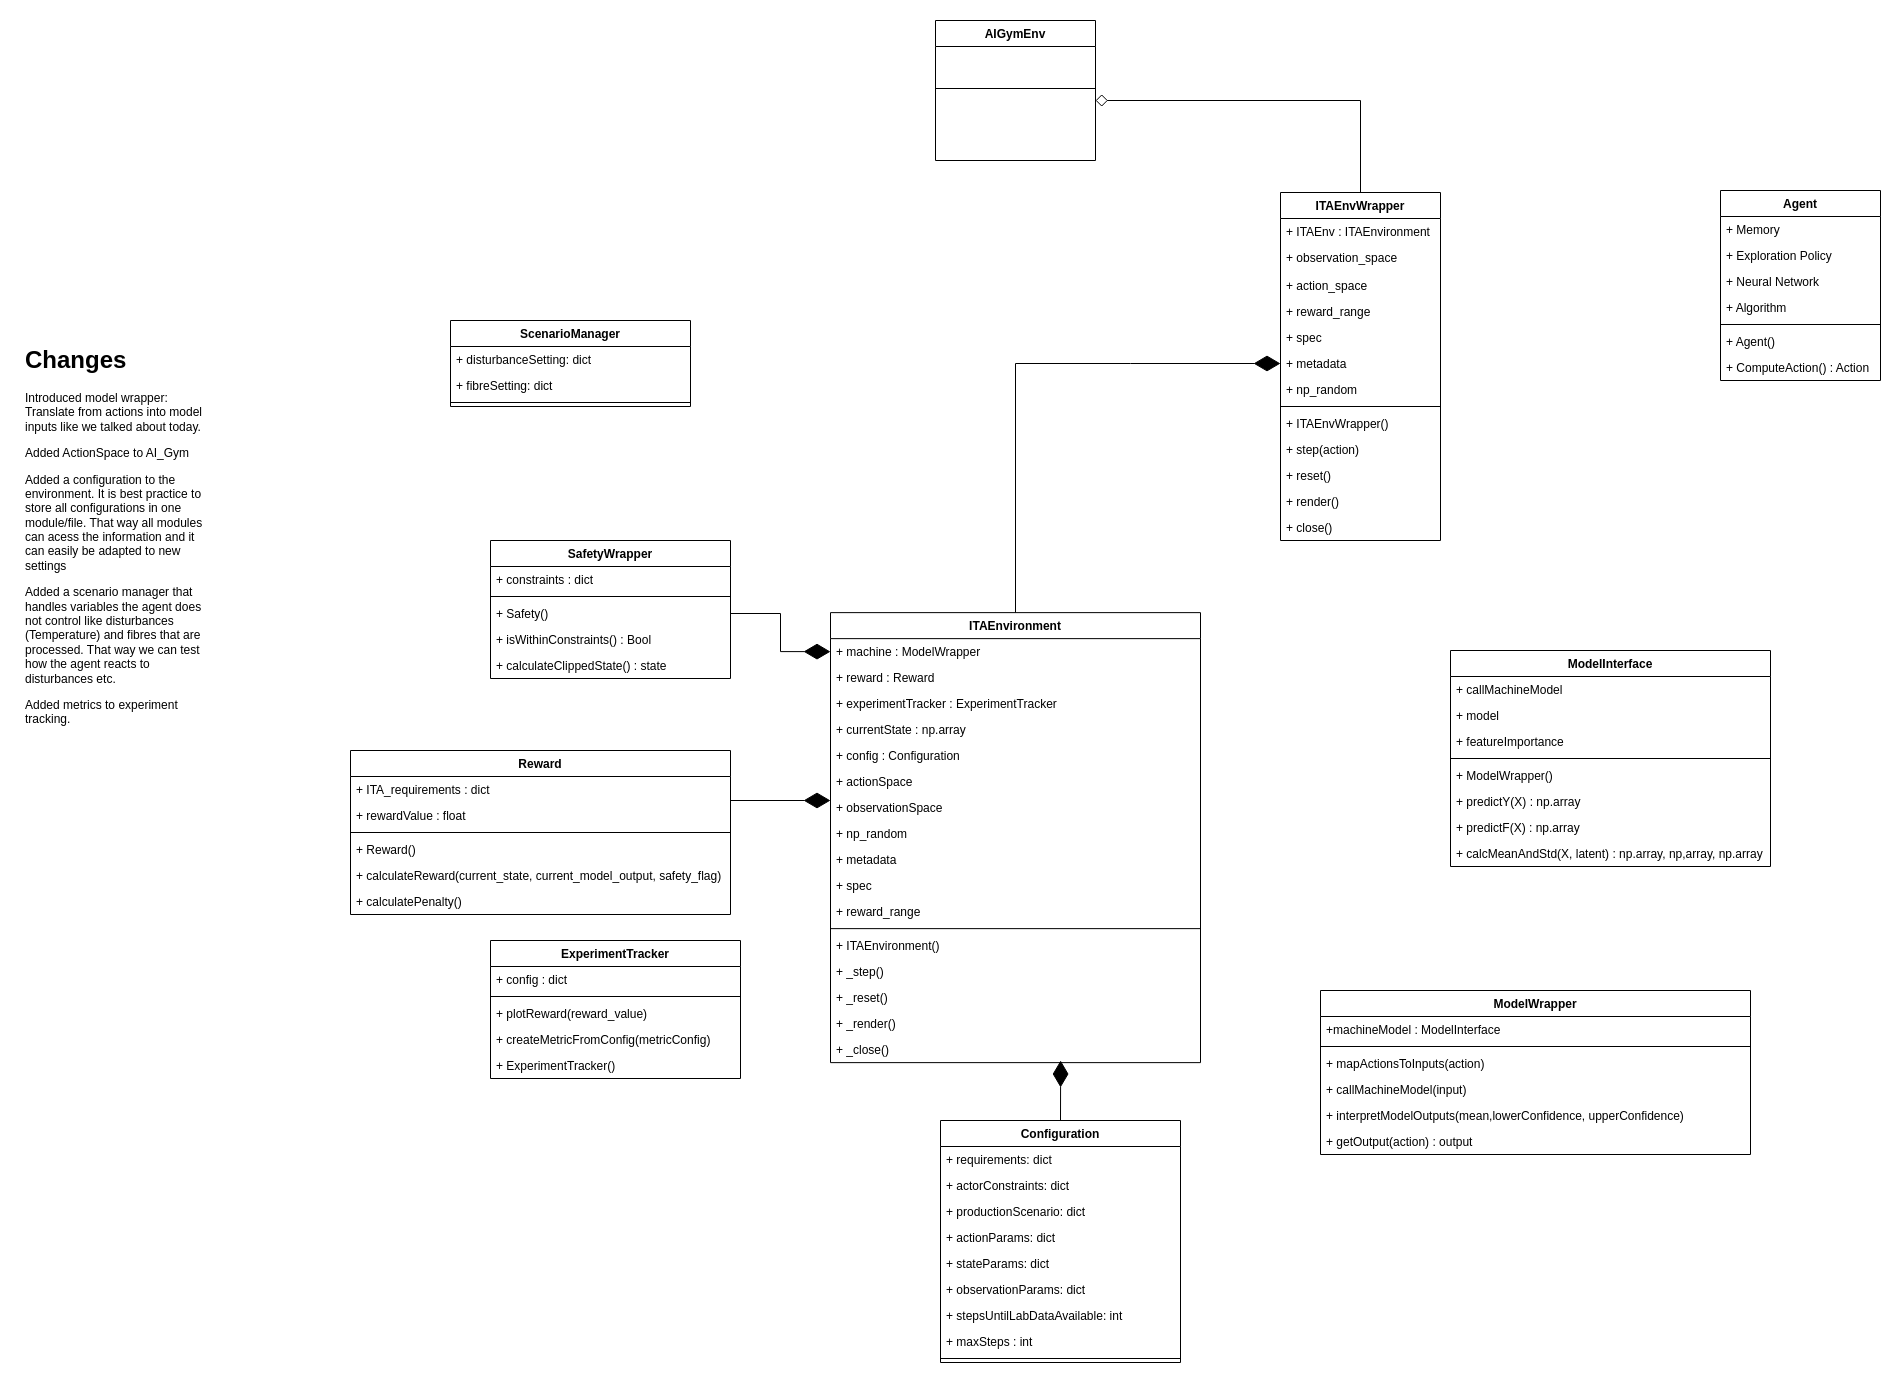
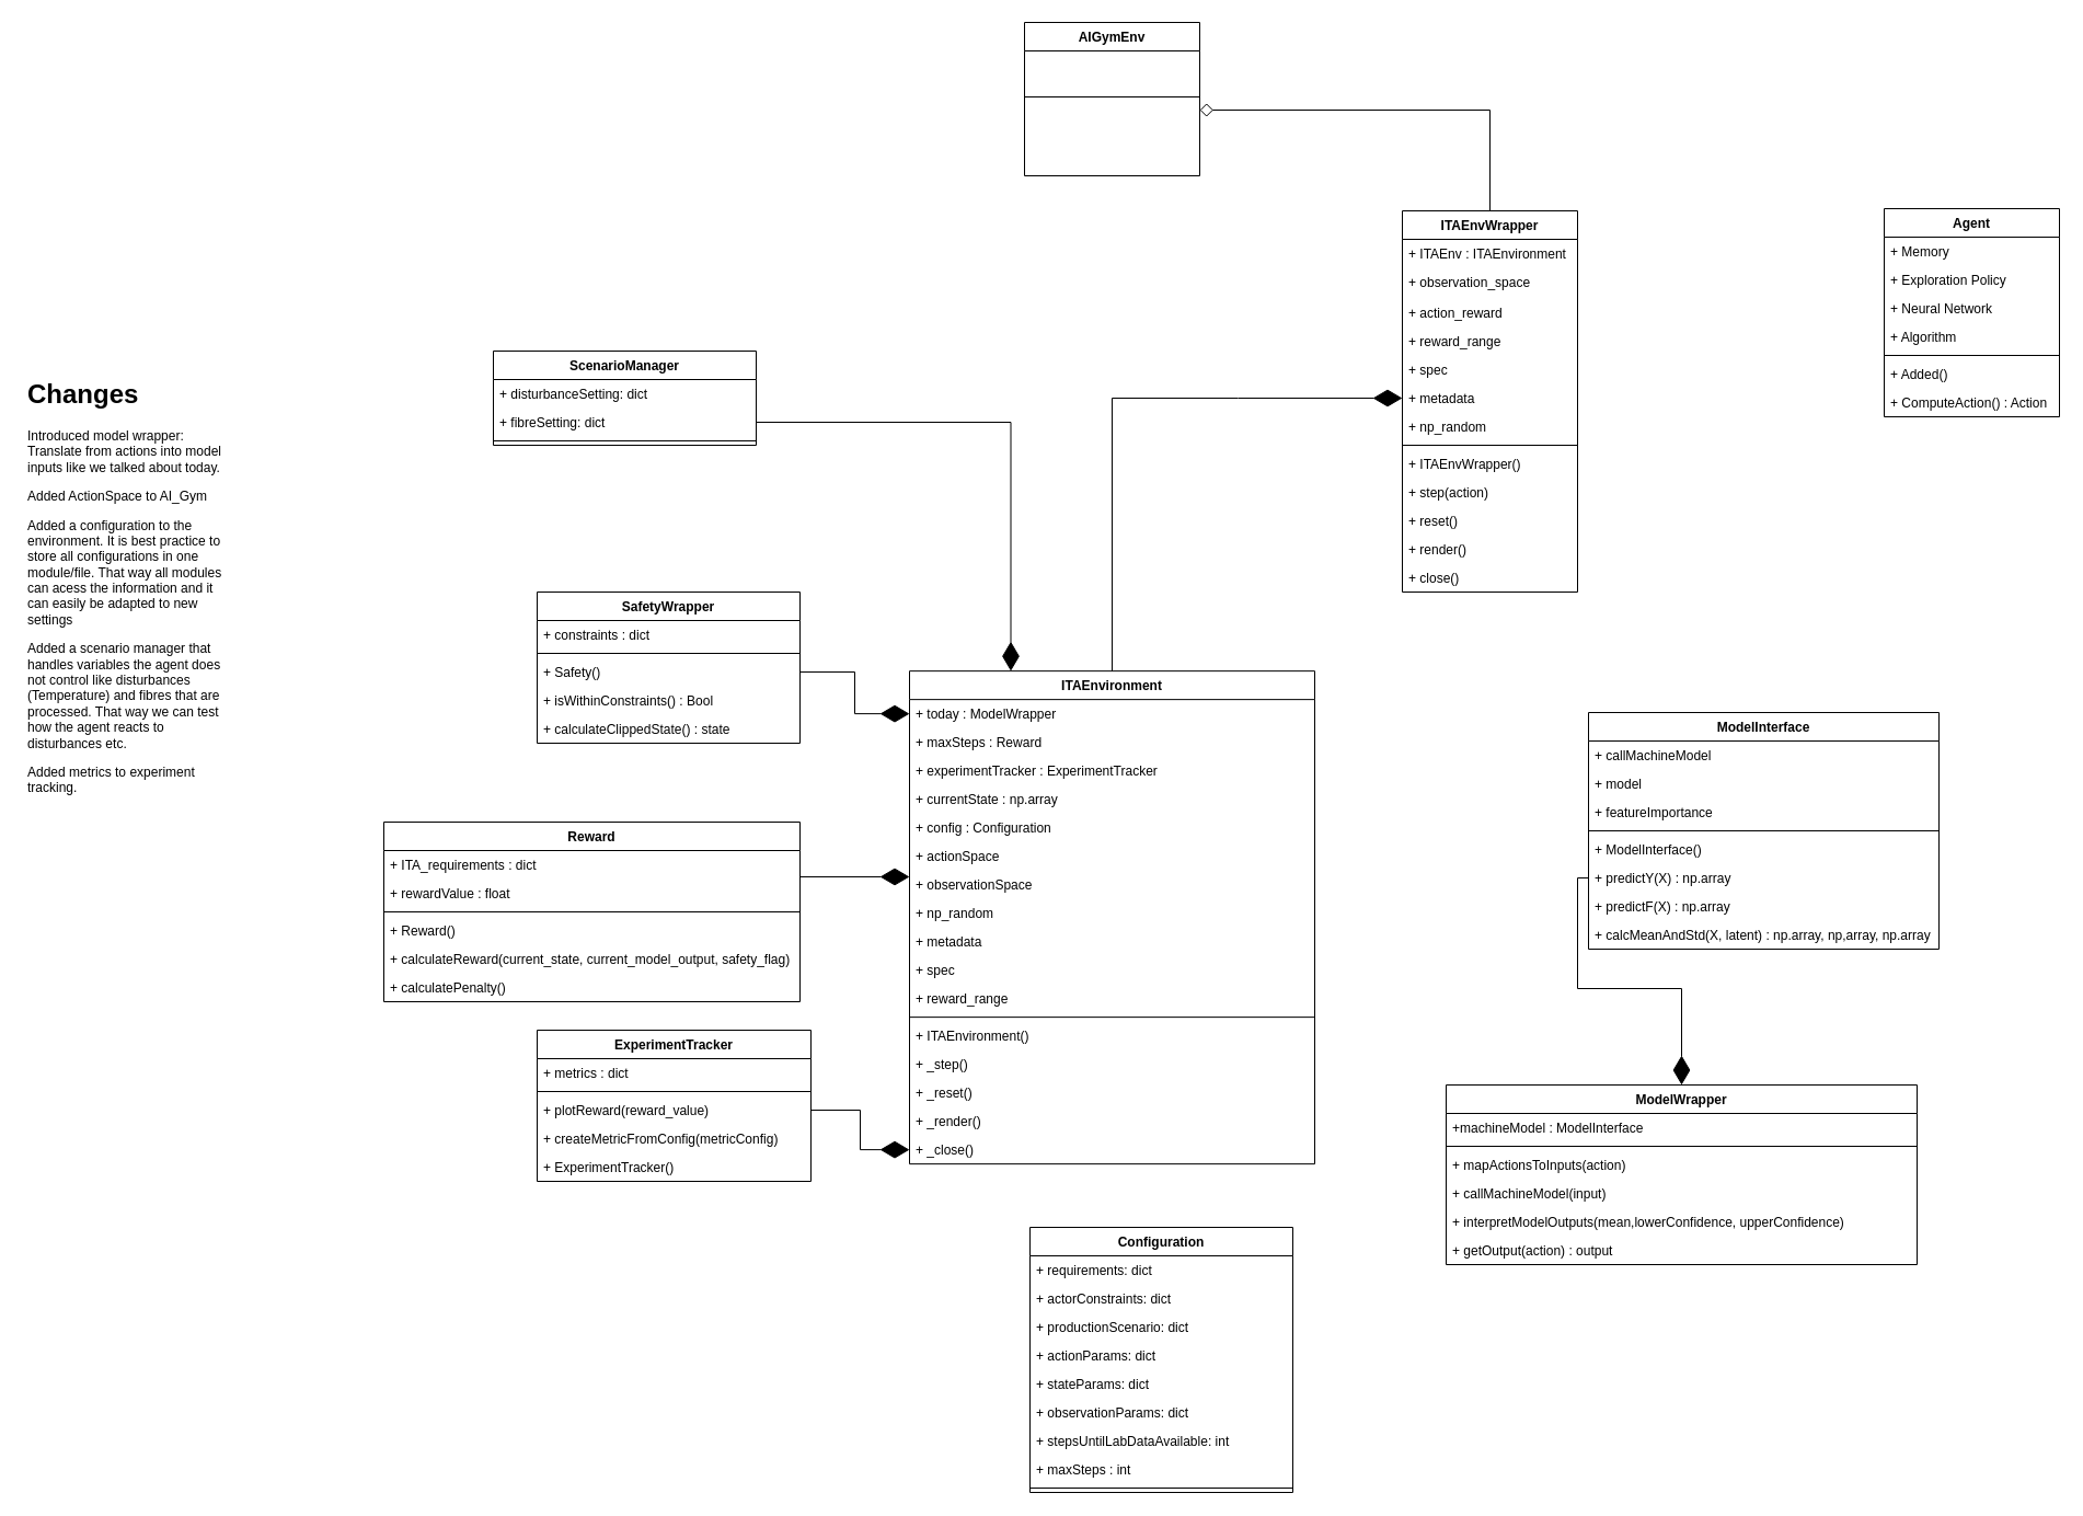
- <mxCell id="89" value="+ action_space" style="text;strokeColor=none;fillColor=none;align=left;verticalAlign=top;spacingLeft=4;spacingRight=4;overflow=hidden;rotatable=0;points=[[0,0.5],[1,0.5]];portConstraint=eastwest;" vertex="1" parent="86"><mxGeometry y="80" width="160" height="26" as="geometry" /></mxCell>
+ <mxCell id="89" value="+ action_reward" style="text;strokeColor=none;fillColor=none;align=left;verticalAlign=top;spacingLeft=4;spacingRight=4;overflow=hidden;rotatable=0;points=[[0,0.5],[1,0.5]];portConstraint=eastwest;" vertex="1" parent="86"><mxGeometry y="80" width="160" height="26" as="geometry" /></mxCell>
- <mxCell id="39" value="+ Agent()" style="text;strokeColor=none;fillColor=none;align=left;verticalAlign=top;spacingLeft=4;spacingRight=4;overflow=hidden;rotatable=0;points=[[0,0.5],[1,0.5]];portConstraint=eastwest;" parent="33" vertex="1"><mxGeometry y="138" width="160" height="26" as="geometry" /></mxCell>
+ <mxCell id="39" value="+ Added()" style="text;strokeColor=none;fillColor=none;align=left;verticalAlign=top;spacingLeft=4;spacingRight=4;overflow=hidden;rotatable=0;points=[[0,0.5],[1,0.5]];portConstraint=eastwest;" parent="33" vertex="1"><mxGeometry y="138" width="160" height="26" as="geometry" /></mxCell>
+ <mxCell id="85" value="" style="endArrow=diamondThin;endFill=1;endSize=24;html=1;rounded=0;exitX=1;exitY=0.5;exitDx=0;exitDy=0;edgeStyle=orthogonalEdgeStyle;entryX=0.25;entryY=0;entryDx=0;entryDy=0;" parent="1" source="83" target="4" edge="1"><mxGeometry width="160" relative="1" as="geometry"><mxPoint x="690" y="411" as="sourcePoint" /><mxPoint x="1220" y="977" as="targetPoint" /><Array as="points"><mxPoint x="923" y="385" /></Array></mxGeometry></mxCell>
- <mxCell id="5" value="+ machine : ModelWrapper" style="text;align=left;verticalAlign=top;spacingLeft=4;spacingRight=4;overflow=hidden;rotatable=0;points=[[0,0.5],[1,0.5]];portConstraint=eastwest;" parent="4" vertex="1"><mxGeometry y="26" width="370" height="26" as="geometry" /></mxCell>
+ <mxCell id="5" value="+ today : ModelWrapper" style="text;align=left;verticalAlign=top;spacingLeft=4;spacingRight=4;overflow=hidden;rotatable=0;points=[[0,0.5],[1,0.5]];portConstraint=eastwest;" parent="4" vertex="1"><mxGeometry y="26" width="370" height="26" as="geometry" /></mxCell>
- <mxCell id="6" value="+ reward : Reward" style="text;strokeColor=none;fillColor=none;align=left;verticalAlign=top;spacingLeft=4;spacingRight=4;overflow=hidden;rotatable=0;points=[[0,0.5],[1,0.5]];portConstraint=eastwest;" parent="4" vertex="1"><mxGeometry y="52" width="370" height="26" as="geometry" /></mxCell>
+ <mxCell id="6" value="+ maxSteps : Reward" style="text;strokeColor=none;fillColor=none;align=left;verticalAlign=top;spacingLeft=4;spacingRight=4;overflow=hidden;rotatable=0;points=[[0,0.5],[1,0.5]];portConstraint=eastwest;" parent="4" vertex="1"><mxGeometry y="52" width="370" height="26" as="geometry" /></mxCell>
- <mxCell id="28" value="+ ModelWrapper()" style="text;strokeColor=none;fillColor=none;align=left;verticalAlign=top;spacingLeft=4;spacingRight=4;overflow=hidden;rotatable=0;points=[[0,0.5],[1,0.5]];portConstraint=eastwest;" parent="23" vertex="1"><mxGeometry y="112" width="320" height="26" as="geometry" /></mxCell>
+ <mxCell id="28" value="+ ModelInterface()" style="text;strokeColor=none;fillColor=none;align=left;verticalAlign=top;spacingLeft=4;spacingRight=4;overflow=hidden;rotatable=0;points=[[0,0.5],[1,0.5]];portConstraint=eastwest;" parent="23" vertex="1"><mxGeometry y="112" width="320" height="26" as="geometry" /></mxCell>
+ <mxCell id="32" value="" style="endArrow=diamondThin;endFill=1;endSize=24;html=1;rounded=0;edgeStyle=orthogonalEdgeStyle;entryX=0.5;entryY=0;entryDx=0;entryDy=0;exitX=0;exitY=0.5;exitDx=0;exitDy=0;" parent="1" source="29" target="63" edge="1"><mxGeometry width="160" relative="1" as="geometry"><mxPoint x="1570" y="810" as="sourcePoint" /><mxPoint x="1170" y="800" as="targetPoint" /></mxGeometry></mxCell>
- <mxCell id="49" value="+ config : dict" style="text;strokeColor=none;fillColor=none;align=left;verticalAlign=top;spacingLeft=4;spacingRight=4;overflow=hidden;rotatable=0;points=[[0,0.5],[1,0.5]];portConstraint=eastwest;" parent="48" vertex="1"><mxGeometry y="26" width="250" height="26" as="geometry" /></mxCell>
+ <mxCell id="49" value="+ metrics : dict" style="text;strokeColor=none;fillColor=none;align=left;verticalAlign=top;spacingLeft=4;spacingRight=4;overflow=hidden;rotatable=0;points=[[0,0.5],[1,0.5]];portConstraint=eastwest;" parent="48" vertex="1"><mxGeometry y="26" width="250" height="26" as="geometry" /></mxCell>
+ <mxCell id="62" value="" style="endArrow=diamondThin;endFill=1;endSize=24;html=1;rounded=0;entryX=0;entryY=0.5;entryDx=0;entryDy=0;edgeStyle=orthogonalEdgeStyle;exitX=1;exitY=0.5;exitDx=0;exitDy=0;" parent="1" source="51" target="21" edge="1"><mxGeometry width="160" relative="1" as="geometry"><mxPoint x="740" y="982.23" as="sourcePoint" /><mxPoint x="900" y="982.23" as="targetPoint" /></mxGeometry></mxCell>
- <mxCell id="100" value="" style="endArrow=diamondThin;endFill=1;endSize=24;html=1;rounded=0;exitX=0.5;exitY=0;exitDx=0;exitDy=0;entryX=0.622;entryY=0.918;entryDx=0;entryDy=0;entryPerimeter=0;" edge="1" parent="1" source="71" target="21"><mxGeometry width="160" relative="1" as="geometry"><mxPoint x="1000" y="1020" as="sourcePoint" /><mxPoint x="1160" y="1020" as="targetPoint" /></mxGeometry></mxCell>
